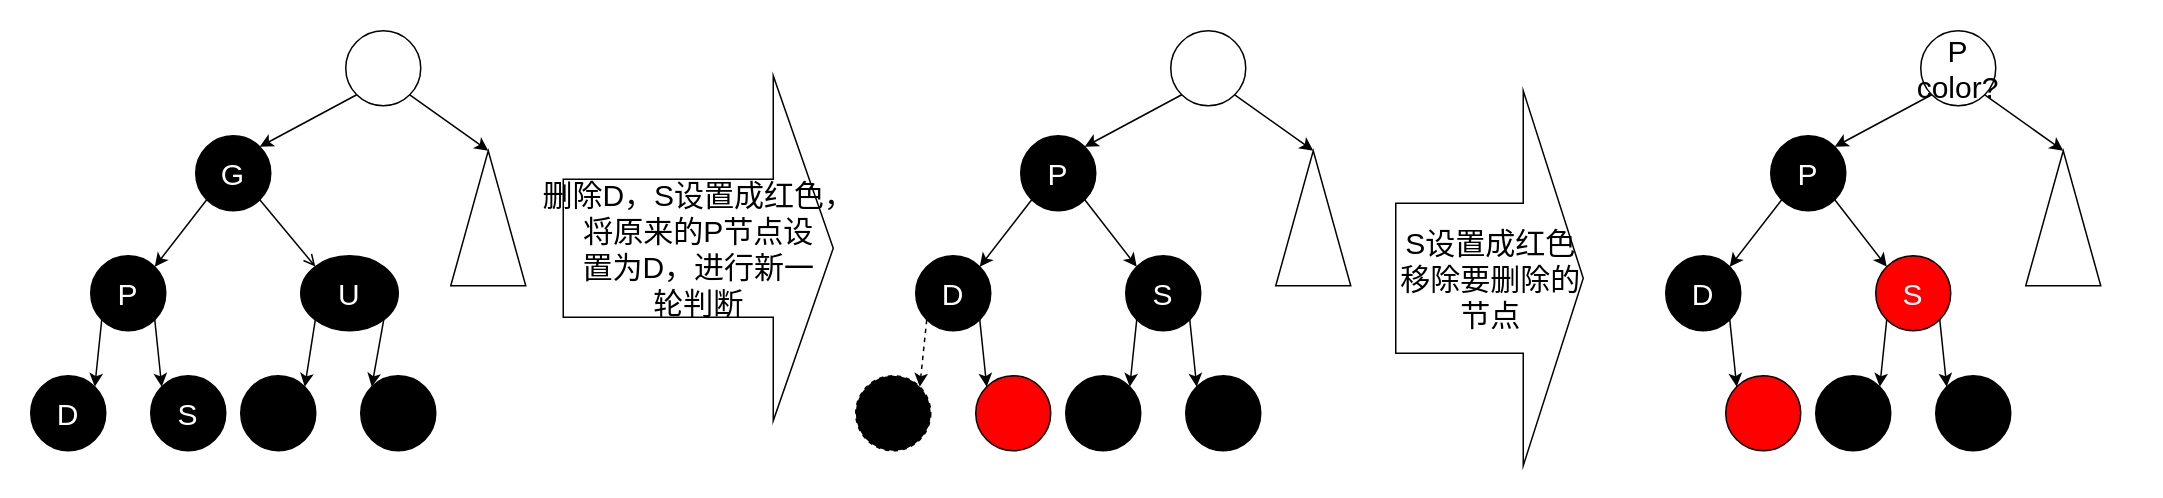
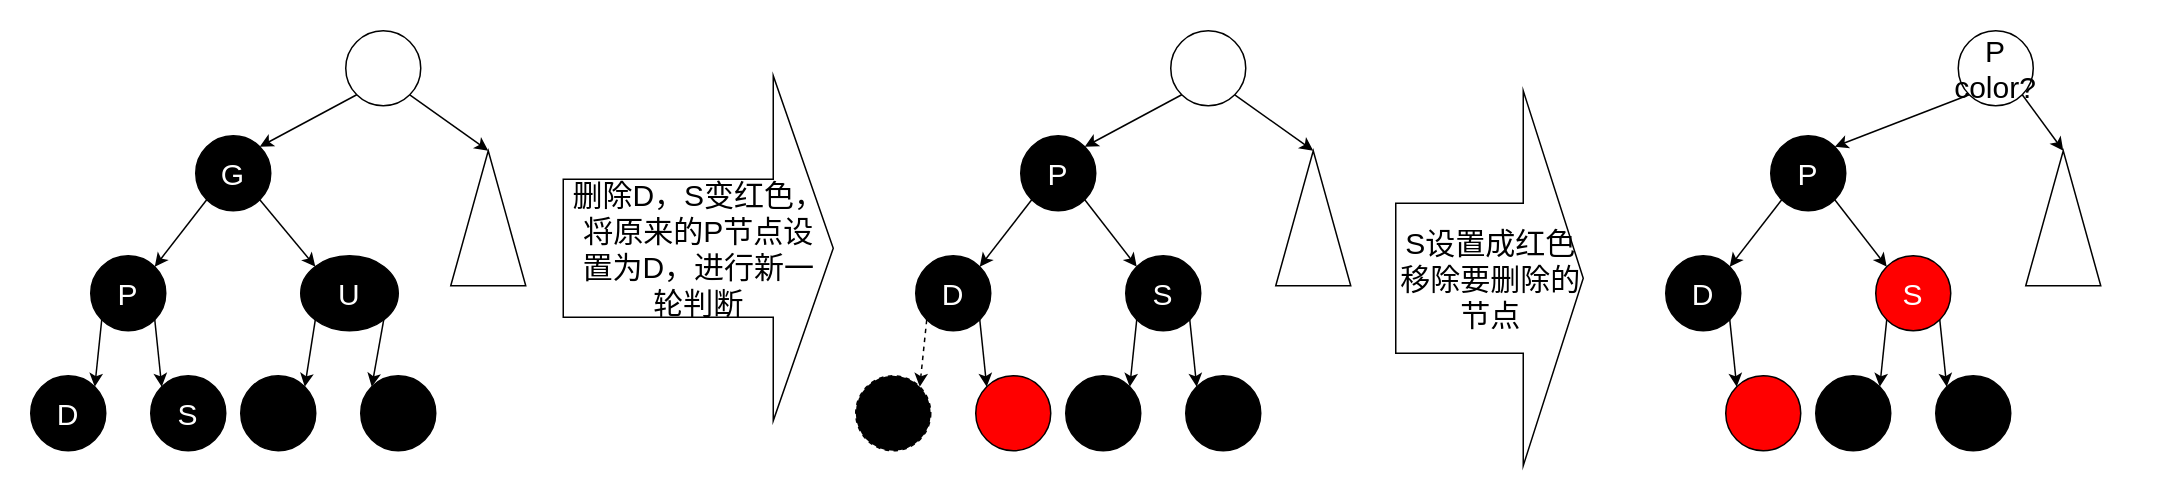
- <mxCell id="48" value="&lt;span style=&quot;font-size: 20px;&quot;&gt;P&lt;br&gt;color?&lt;br&gt;&lt;/span&gt;" style="ellipse;whiteSpace=wrap;html=1;aspect=fixed;fillColor=#FFFFFF;" vertex="1" parent="1"><mxGeometry x="1280" y="20" width="50" height="50" as="geometry" /></mxCell>
+ <mxCell id="48" value="&lt;span style=&quot;font-size: 20px;&quot;&gt;P&lt;br&gt;color?&lt;br&gt;&lt;/span&gt;" style="ellipse;whiteSpace=wrap;html=1;aspect=fixed;fillColor=#FFFFFF;" vertex="1" parent="1"><mxGeometry x="1305" y="20" width="50" height="50" as="geometry" /></mxCell>
- <mxCell id="15" value="&lt;font color=&quot;#000000&quot;&gt;删除D，S设置成红色，&lt;br&gt;将原来的P节点设&lt;br&gt;置为D，进行新一&lt;br&gt;轮判断&lt;br&gt;&lt;/font&gt;" style="html=1;shadow=0;dashed=0;align=center;verticalAlign=middle;shape=mxgraph.arrows2.arrow;dy=0.6;dx=40;notch=0;sketch=0;strokeColor=#000000;fontSize=20;fontColor=#FFFFFF;fillColor=#FFFFFF;" parent="1" vertex="1"><mxGeometry x="375" y="50" width="180" height="230" as="geometry" /></mxCell>
+ <mxCell id="15" value="&lt;font color=&quot;#000000&quot;&gt;删除D，S变红色，&lt;br&gt;将原来的P节点设&lt;br&gt;置为D，进行新一&lt;br&gt;轮判断&lt;br&gt;&lt;/font&gt;" style="html=1;shadow=0;dashed=0;align=center;verticalAlign=middle;shape=mxgraph.arrows2.arrow;dy=0.6;dx=40;notch=0;sketch=0;strokeColor=#000000;fontSize=20;fontColor=#FFFFFF;fillColor=#FFFFFF;" parent="1" vertex="1"><mxGeometry x="375" y="50" width="180" height="230" as="geometry" /></mxCell>
- <mxCell id="6" style="edgeStyle=none;rounded=0;orthogonalLoop=1;jettySize=auto;html=1;exitX=1;exitY=1;exitDx=0;exitDy=0;entryX=0;entryY=0;entryDx=0;entryDy=0;fontSize=20;fontColor=#FFFFFF;endArrow=open;" parent="1" source="7" target="4" edge="1"><mxGeometry relative="1" as="geometry" /></mxCell>
+ <mxCell id="6" style="edgeStyle=none;rounded=0;orthogonalLoop=1;jettySize=auto;html=1;exitX=1;exitY=1;exitDx=0;exitDy=0;entryX=0;entryY=0;entryDx=0;entryDy=0;fontSize=20;fontColor=#FFFFFF;" parent="1" source="7" target="4" edge="1"><mxGeometry relative="1" as="geometry" /></mxCell>
